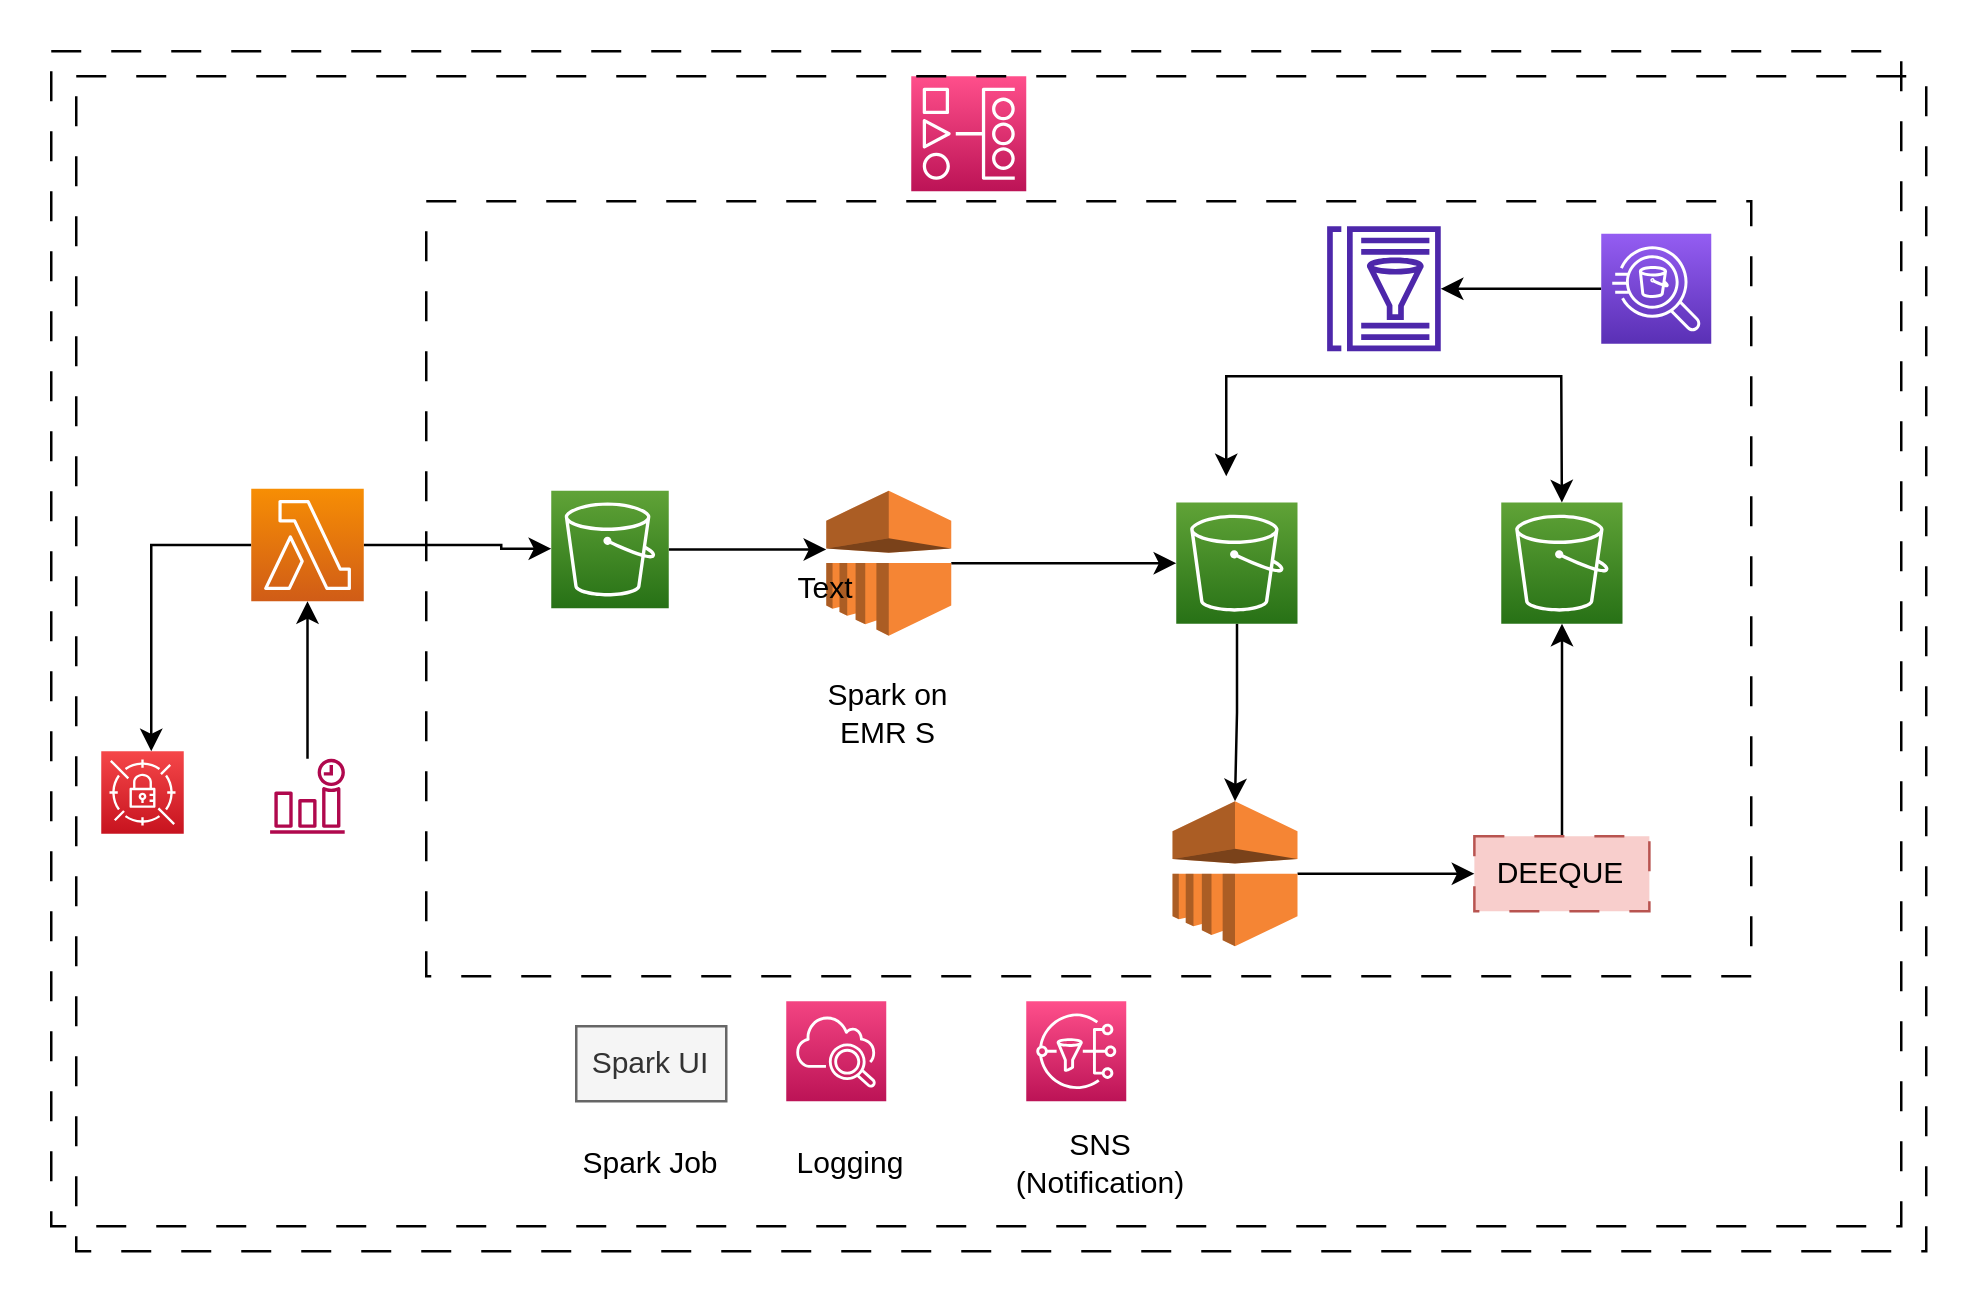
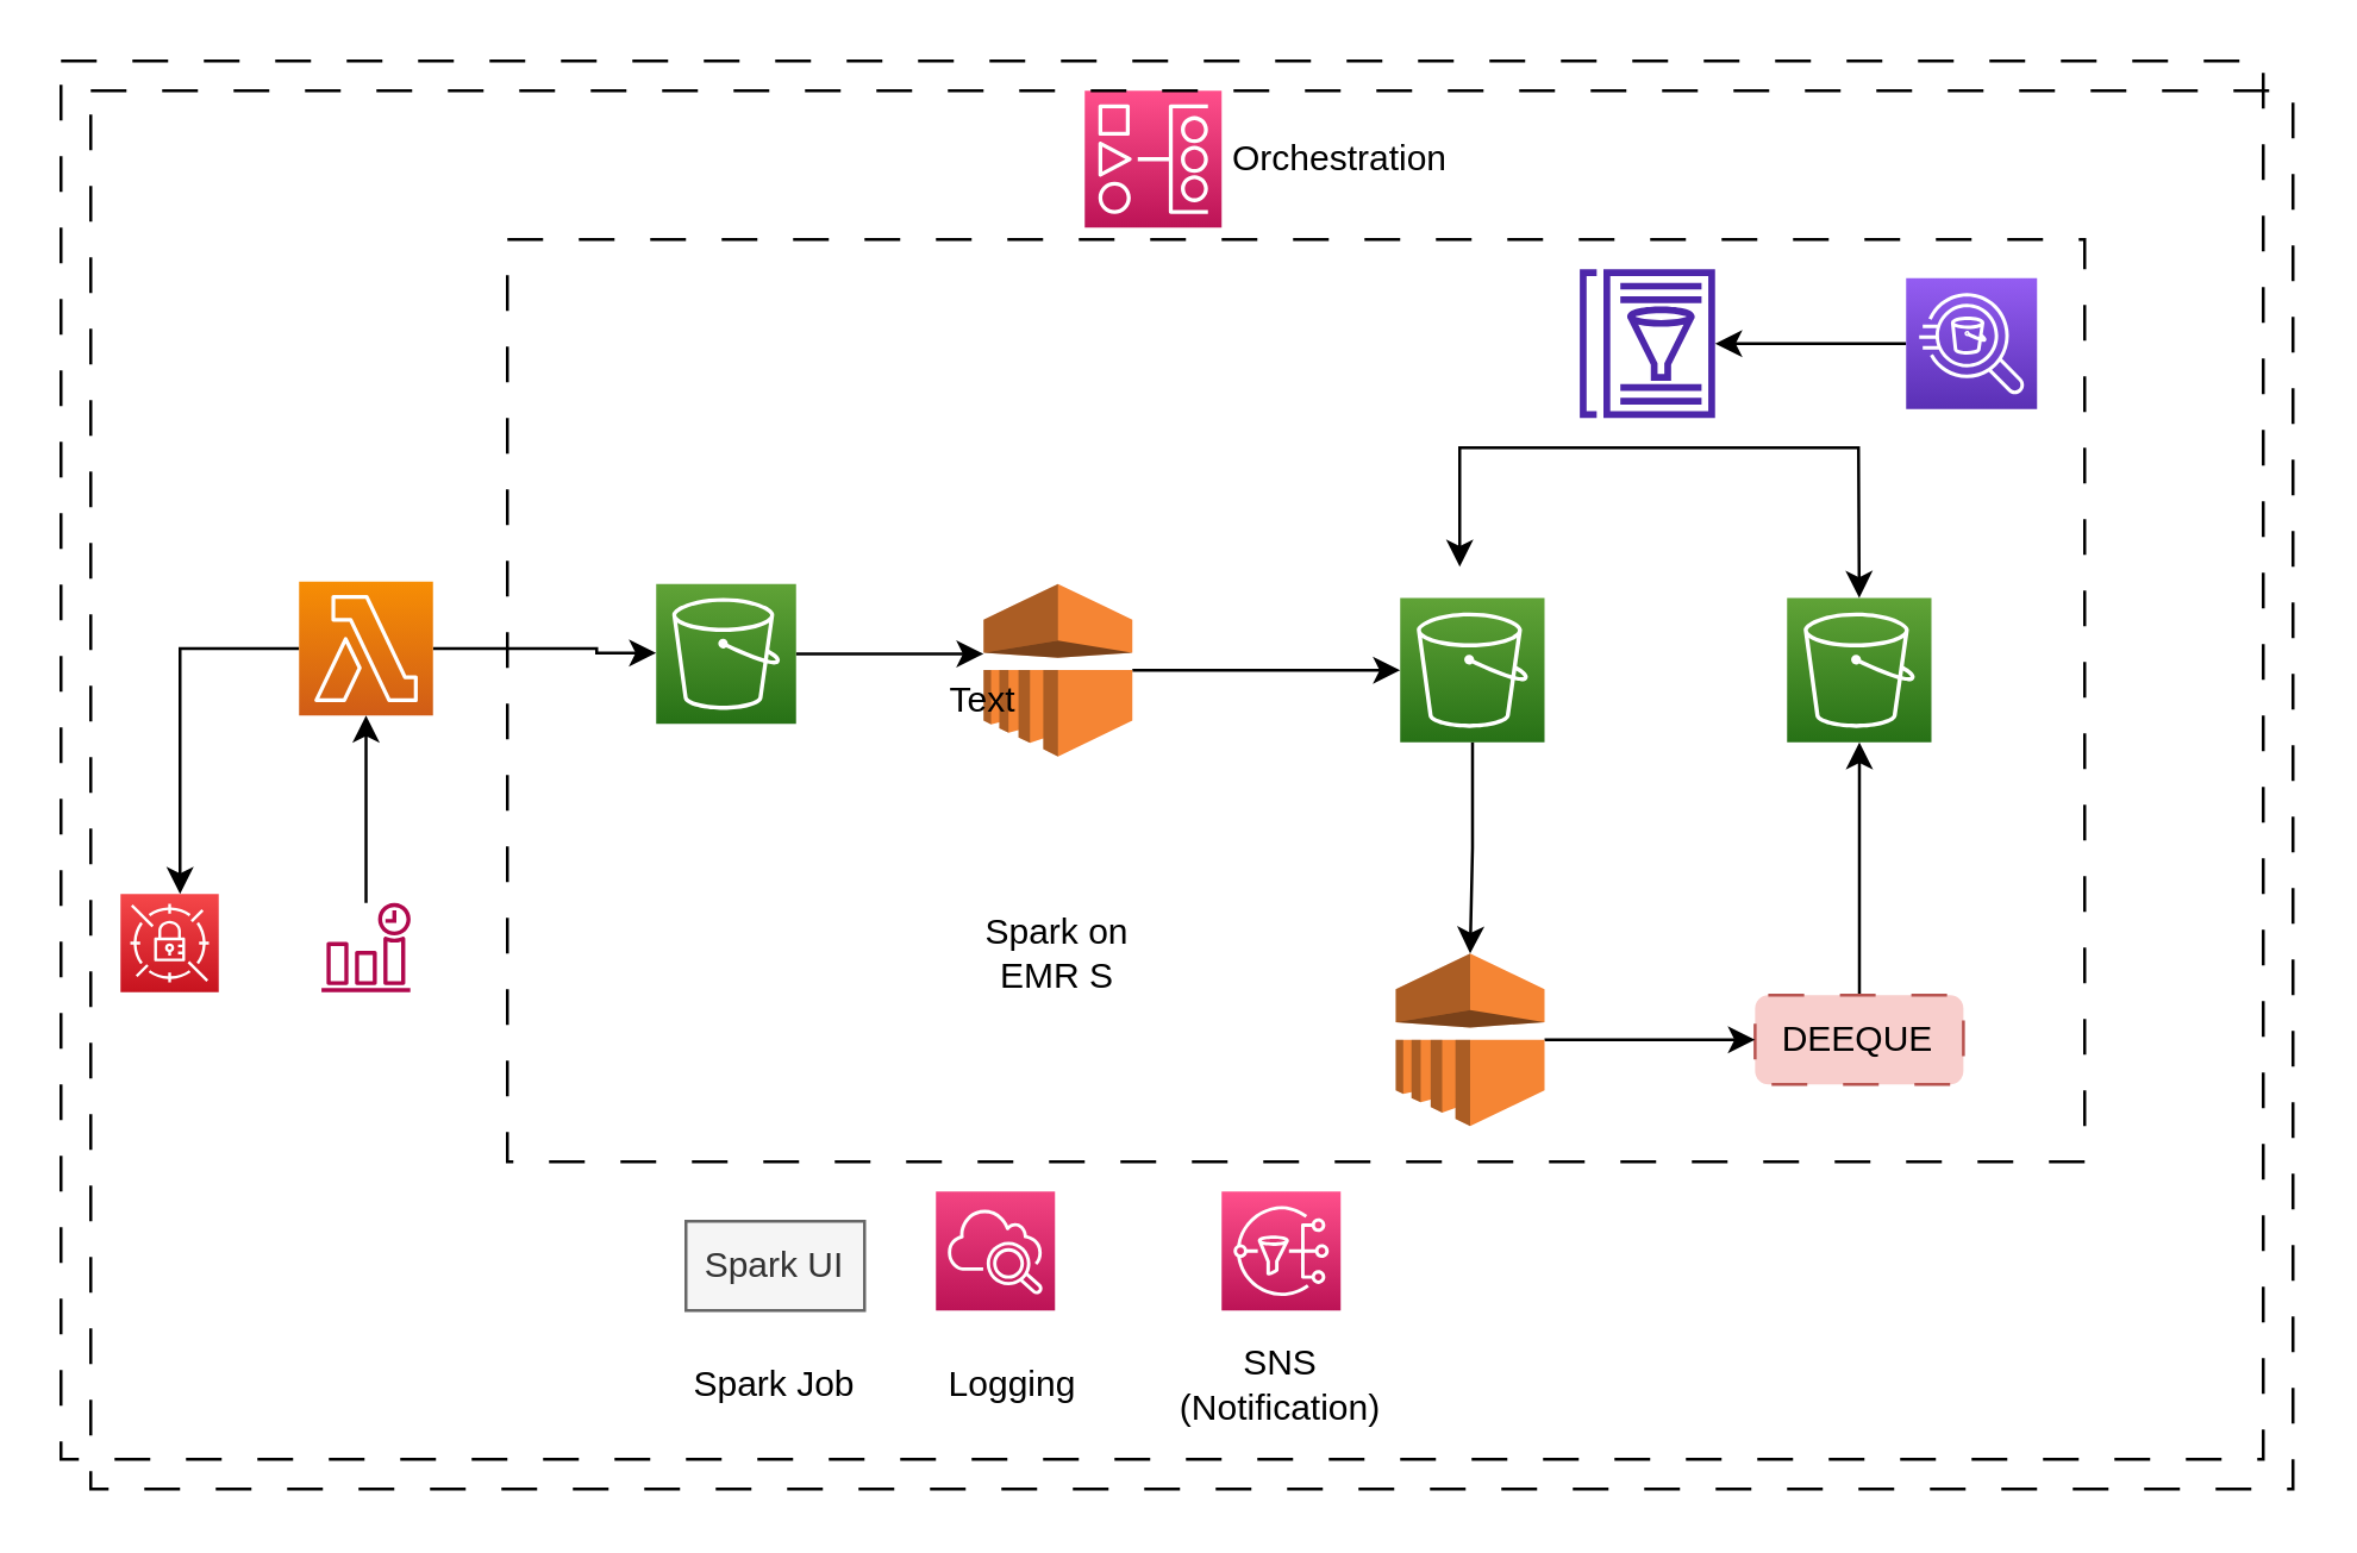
+ <mxCell id="31" value="Orchestration" style="text;html=1;strokeColor=none;fillColor=none;align=center;verticalAlign=middle;whiteSpace=wrap;rounded=0;" vertex="1" parent="1"><mxGeometry x="420" y="38" width="60" height="30" as="geometry" /></mxCell>
- <mxCell id="19" value="Spark on EMR S" style="text;html=1;strokeColor=none;fillColor=none;align=center;verticalAlign=middle;whiteSpace=wrap;rounded=0;" vertex="1" parent="1"><mxGeometry x="325" y="270" width="60" height="30" as="geometry" /></mxCell>
+ <mxCell id="19" value="Spark on EMR S" style="text;html=1;strokeColor=none;fillColor=none;align=center;verticalAlign=middle;whiteSpace=wrap;rounded=0;" vertex="1" parent="1"><mxGeometry x="325" y="305" width="60" height="30" as="geometry" /></mxCell>
- <mxCell id="10" value="DEEQUE" style="rounded=0;whiteSpace=wrap;html=1;dashed=1;dashPattern=12 12;fillColor=#f8cecc;strokeColor=#b85450;" vertex="1" parent="1"><mxGeometry x="589.25" y="334" width="70" height="30" as="geometry" /></mxCell>
+ <mxCell id="10" value="DEEQUE" style="whiteSpace=wrap;html=1;dashed=1;dashPattern=12 12;fillColor=#f8cecc;strokeColor=#b85450;rounded=1;" vertex="1" parent="1"><mxGeometry x="589.25" y="334" width="70" height="30" as="geometry" /></mxCell>
- <mxCell id="30" value="SNS (Notification)&lt;br&gt;" style="text;html=1;strokeColor=none;fillColor=none;align=center;verticalAlign=middle;whiteSpace=wrap;rounded=0;" vertex="1" parent="1"><mxGeometry x="410" y="450" width="60" height="30" as="geometry" /></mxCell>
+ <mxCell id="30" value="SNS (Notification)&lt;br&gt;" style="text;html=1;strokeColor=none;fillColor=none;align=center;verticalAlign=middle;whiteSpace=wrap;rounded=0;" vertex="1" parent="1"><mxGeometry x="400" y="450" width="60" height="30" as="geometry" /></mxCell>
